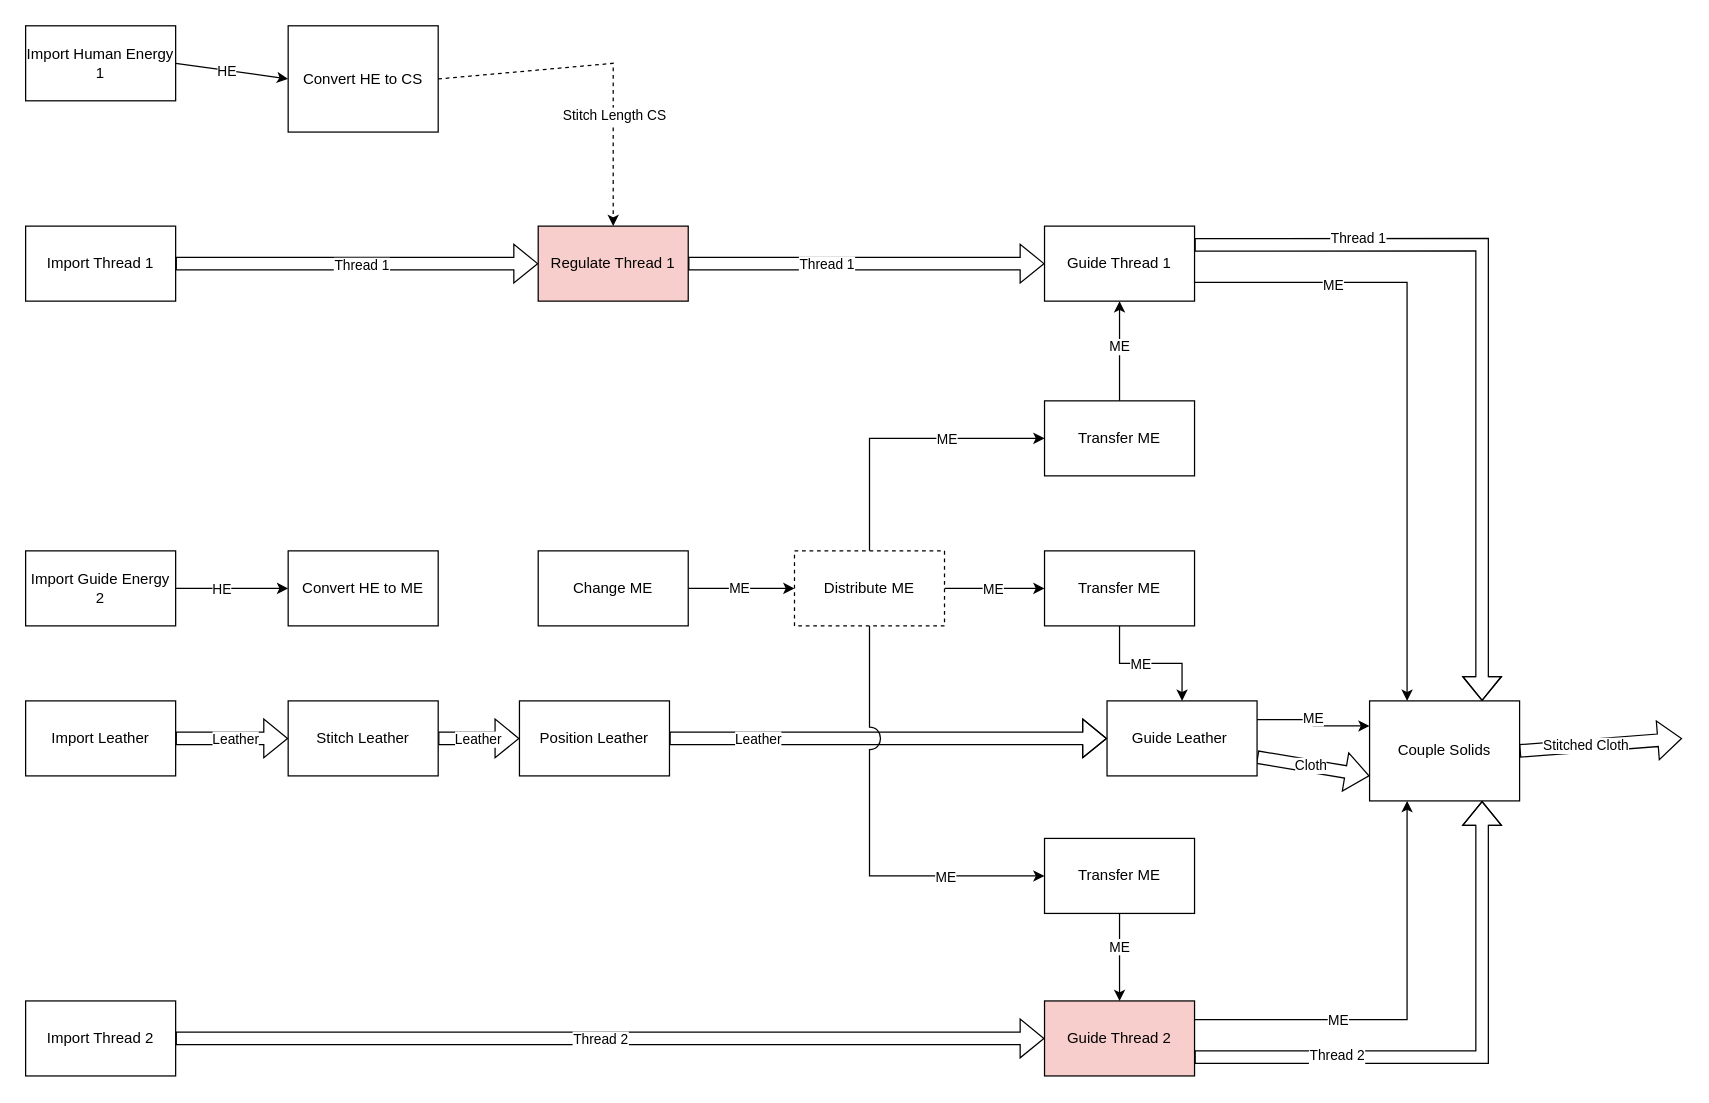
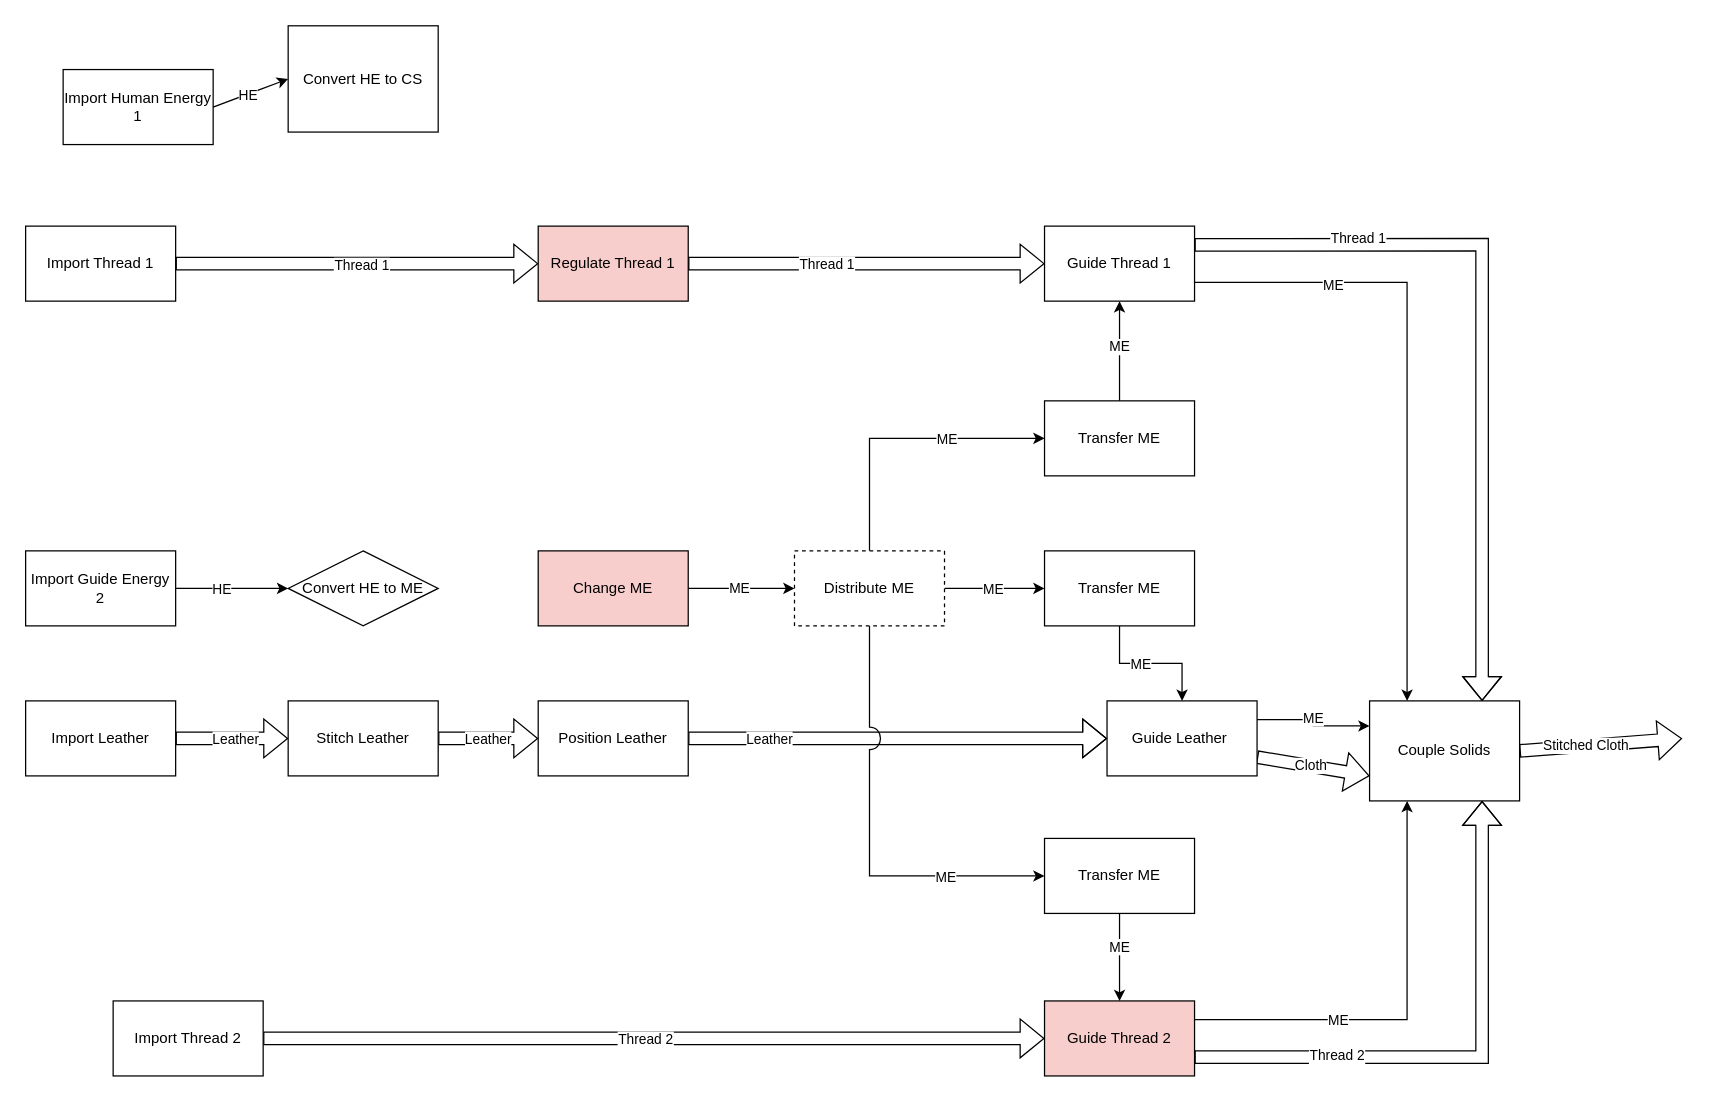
- <mxCell id="8" value="Import Human Energy&lt;br&gt;1" style="rounded=0;whiteSpace=wrap;html=1;" vertex="1" parent="1"><mxGeometry x="20" y="20" width="120" height="60" as="geometry" /></mxCell>
+ <mxCell id="8" value="Import Human Energy&lt;br&gt;1" style="rounded=0;whiteSpace=wrap;html=1;" vertex="1" parent="1"><mxGeometry x="50" y="55" width="120" height="60" as="geometry" /></mxCell>
- <mxCell id="42" value="" style="endArrow=classic;html=1;rounded=0;entryX=0.5;entryY=0;entryDx=0;entryDy=0;exitX=1;exitY=0.5;exitDx=0;exitDy=0;dashed=1;" edge="1" parent="1" source="9" target="12"><mxGeometry width="50" height="50" relative="1" as="geometry"><mxPoint x="745" y="480" as="sourcePoint" /><mxPoint x="795" y="430" as="targetPoint" /><Array as="points"><mxPoint x="490" y="50" /></Array></mxGeometry></mxCell>
- <mxCell id="43" value="Stitch Length CS" style="edgeLabel;html=1;align=center;verticalAlign=middle;resizable=0;points=[];" connectable="0" vertex="1" parent="42"><mxGeometry x="-0.093" relative="1" as="geometry"><mxPoint x="18" y="40" as="offset" /></mxGeometry></mxCell>
- <mxCell id="30" value="Convert HE to ME" style="rounded=0;whiteSpace=wrap;html=1;" vertex="1" parent="1"><mxGeometry x="230" y="440" width="120" height="60" as="geometry" /></mxCell>
+ <mxCell id="30" value="Convert HE to ME" style="rhombus;whiteSpace=wrap;html=1;" vertex="1" parent="1"><mxGeometry x="230" y="440" width="120" height="60" as="geometry" /></mxCell>
- <mxCell id="23" value="Change ME" style="rounded=0;whiteSpace=wrap;html=1;" vertex="1" parent="1"><mxGeometry x="430" y="440" width="120" height="60" as="geometry" /></mxCell>
+ <mxCell id="23" value="Change ME" style="rounded=0;whiteSpace=wrap;html=1;fillColor=#f8cecc;" vertex="1" parent="1"><mxGeometry x="430" y="440" width="120" height="60" as="geometry" /></mxCell>
- <mxCell id="46" value="Position Leather" style="rounded=0;whiteSpace=wrap;html=1;" vertex="1" parent="1"><mxGeometry x="415" y="560" width="120" height="60" as="geometry" /></mxCell>
+ <mxCell id="46" value="Position Leather" style="rounded=0;whiteSpace=wrap;html=1;" vertex="1" parent="1"><mxGeometry x="430" y="560" width="120" height="60" as="geometry" /></mxCell>
- <mxCell id="33" value="Import Thread 2" style="rounded=0;whiteSpace=wrap;html=1;" vertex="1" parent="1"><mxGeometry x="20" y="800" width="120" height="60" as="geometry" /></mxCell>
+ <mxCell id="33" value="Import Thread 2" style="rounded=0;whiteSpace=wrap;html=1;" vertex="1" parent="1"><mxGeometry x="90" y="800" width="120" height="60" as="geometry" /></mxCell>
